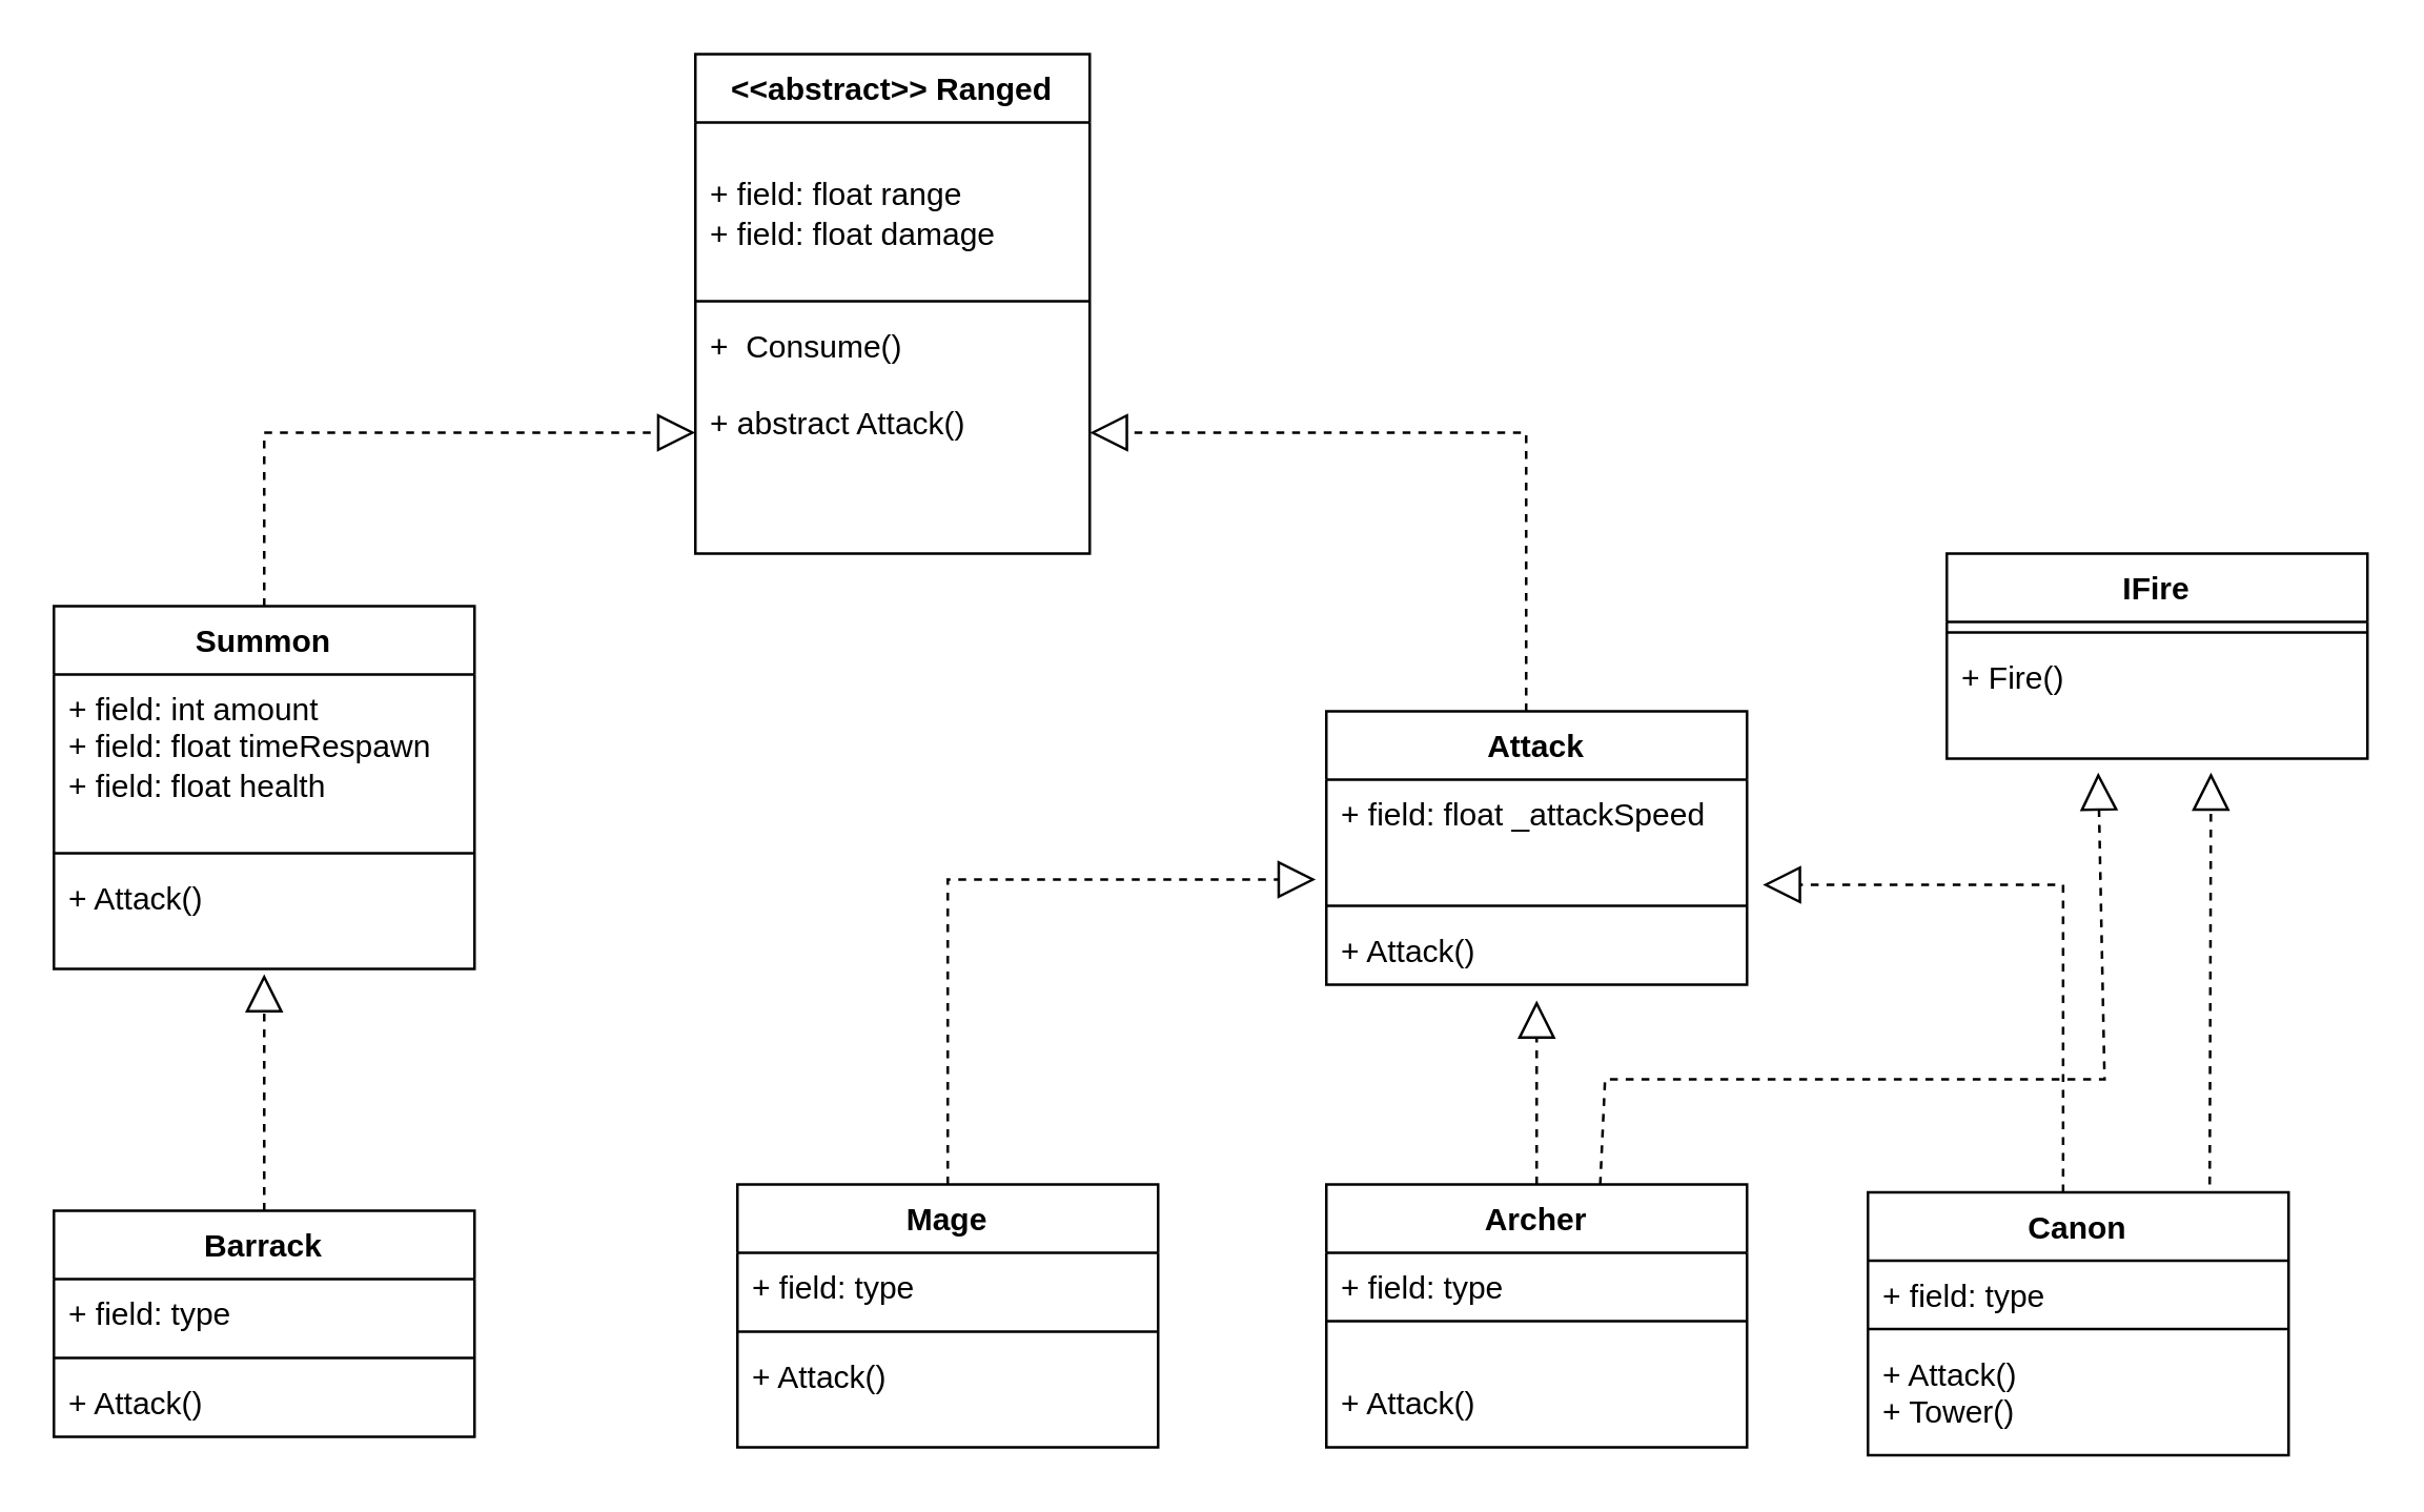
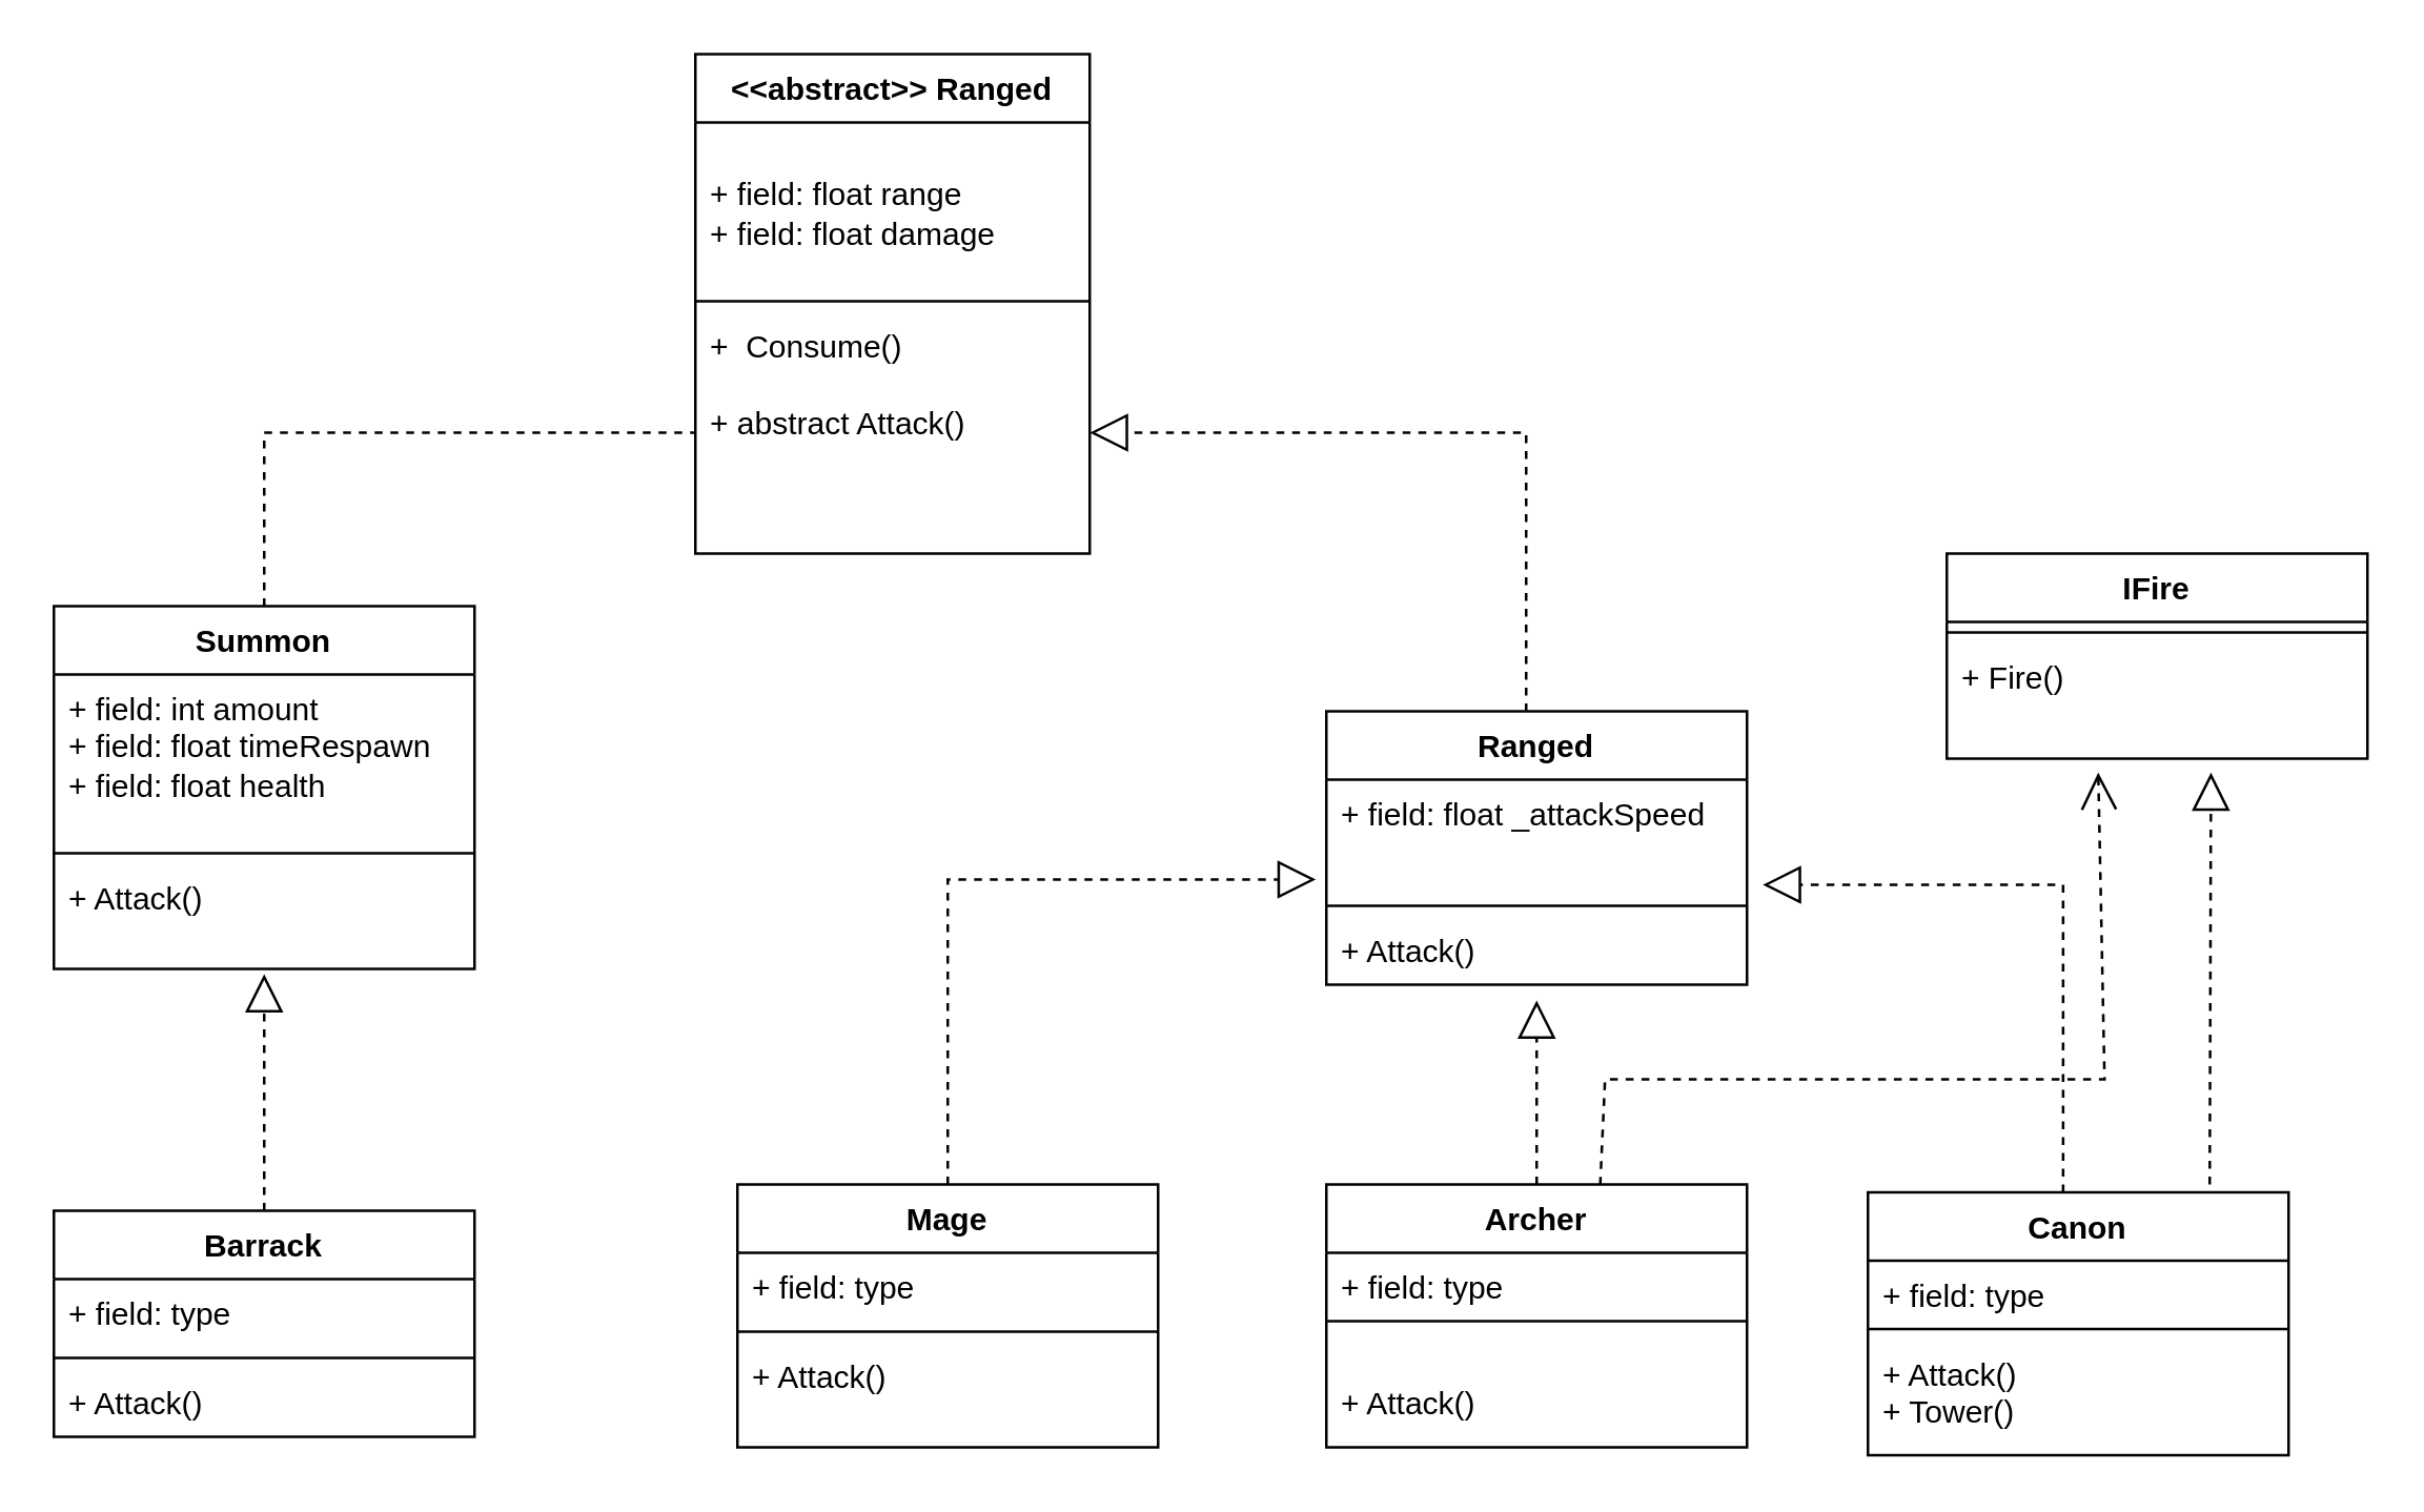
- <mxCell id="35" value="" style="endArrow=block;dashed=1;endFill=0;endSize=12;html=1;rounded=0;exitX=0.5;exitY=0;exitDx=0;exitDy=0;entryX=0;entryY=0.5;entryDx=0;entryDy=0;" parent="1" source="22" target="5" edge="1"><mxGeometry width="160" relative="1" as="geometry"><mxPoint x="360" y="350" as="sourcePoint" /><mxPoint x="520" y="350" as="targetPoint" /><Array as="points"><mxPoint x="100" y="164" /></Array></mxGeometry></mxCell>
+ <mxCell id="35" value="" style="endArrow=none;dashed=1;endFill=0;endSize=12;html=1;rounded=0;exitX=0.5;exitY=0;exitDx=0;exitDy=0;entryX=0;entryY=0.5;entryDx=0;entryDy=0;" parent="1" source="22" target="5" edge="1"><mxGeometry width="160" relative="1" as="geometry"><mxPoint x="360" y="350" as="sourcePoint" /><mxPoint x="520" y="350" as="targetPoint" /><Array as="points"><mxPoint x="100" y="164" /></Array></mxGeometry></mxCell>
- <mxCell id="26" value="&lt;div&gt;Attack&lt;/div&gt;" style="swimlane;fontStyle=1;align=center;verticalAlign=top;childLayout=stackLayout;horizontal=1;startSize=26;horizontalStack=0;resizeParent=1;resizeParentMax=0;resizeLast=0;collapsible=1;marginBottom=0;whiteSpace=wrap;html=1;" parent="1" vertex="1"><mxGeometry x="504" y="270" width="160" height="104" as="geometry" /></mxCell>
+ <mxCell id="26" value="&lt;div&gt;Ranged&lt;/div&gt;" style="swimlane;fontStyle=1;align=center;verticalAlign=top;childLayout=stackLayout;horizontal=1;startSize=26;horizontalStack=0;resizeParent=1;resizeParentMax=0;resizeLast=0;collapsible=1;marginBottom=0;whiteSpace=wrap;html=1;" parent="1" vertex="1"><mxGeometry x="504" y="270" width="160" height="104" as="geometry" /></mxCell>
- <mxCell id="39" value="" style="endArrow=block;dashed=1;endFill=0;endSize=12;html=1;rounded=0;exitX=0.651;exitY=0.001;exitDx=0;exitDy=0;exitPerimeter=0;entryX=0.36;entryY=1.12;entryDx=0;entryDy=0;entryPerimeter=0;" edge="1" parent="1" source="10" target="38"><mxGeometry width="160" relative="1" as="geometry"><mxPoint x="540" y="370" as="sourcePoint" /><mxPoint x="700" y="370" as="targetPoint" /><Array as="points"><mxPoint x="610" y="410" /><mxPoint x="800" y="410" /></Array></mxGeometry></mxCell>
+ <mxCell id="39" value="" style="endArrow=open;dashed=1;endFill=0;endSize=12;html=1;rounded=0;exitX=0.651;exitY=0.001;exitDx=0;exitDy=0;exitPerimeter=0;entryX=0.36;entryY=1.12;entryDx=0;entryDy=0;entryPerimeter=0;" edge="1" parent="1" source="10" target="38"><mxGeometry width="160" relative="1" as="geometry"><mxPoint x="540" y="370" as="sourcePoint" /><mxPoint x="700" y="370" as="targetPoint" /><Array as="points"><mxPoint x="610" y="410" /><mxPoint x="800" y="410" /></Array></mxGeometry></mxCell>
